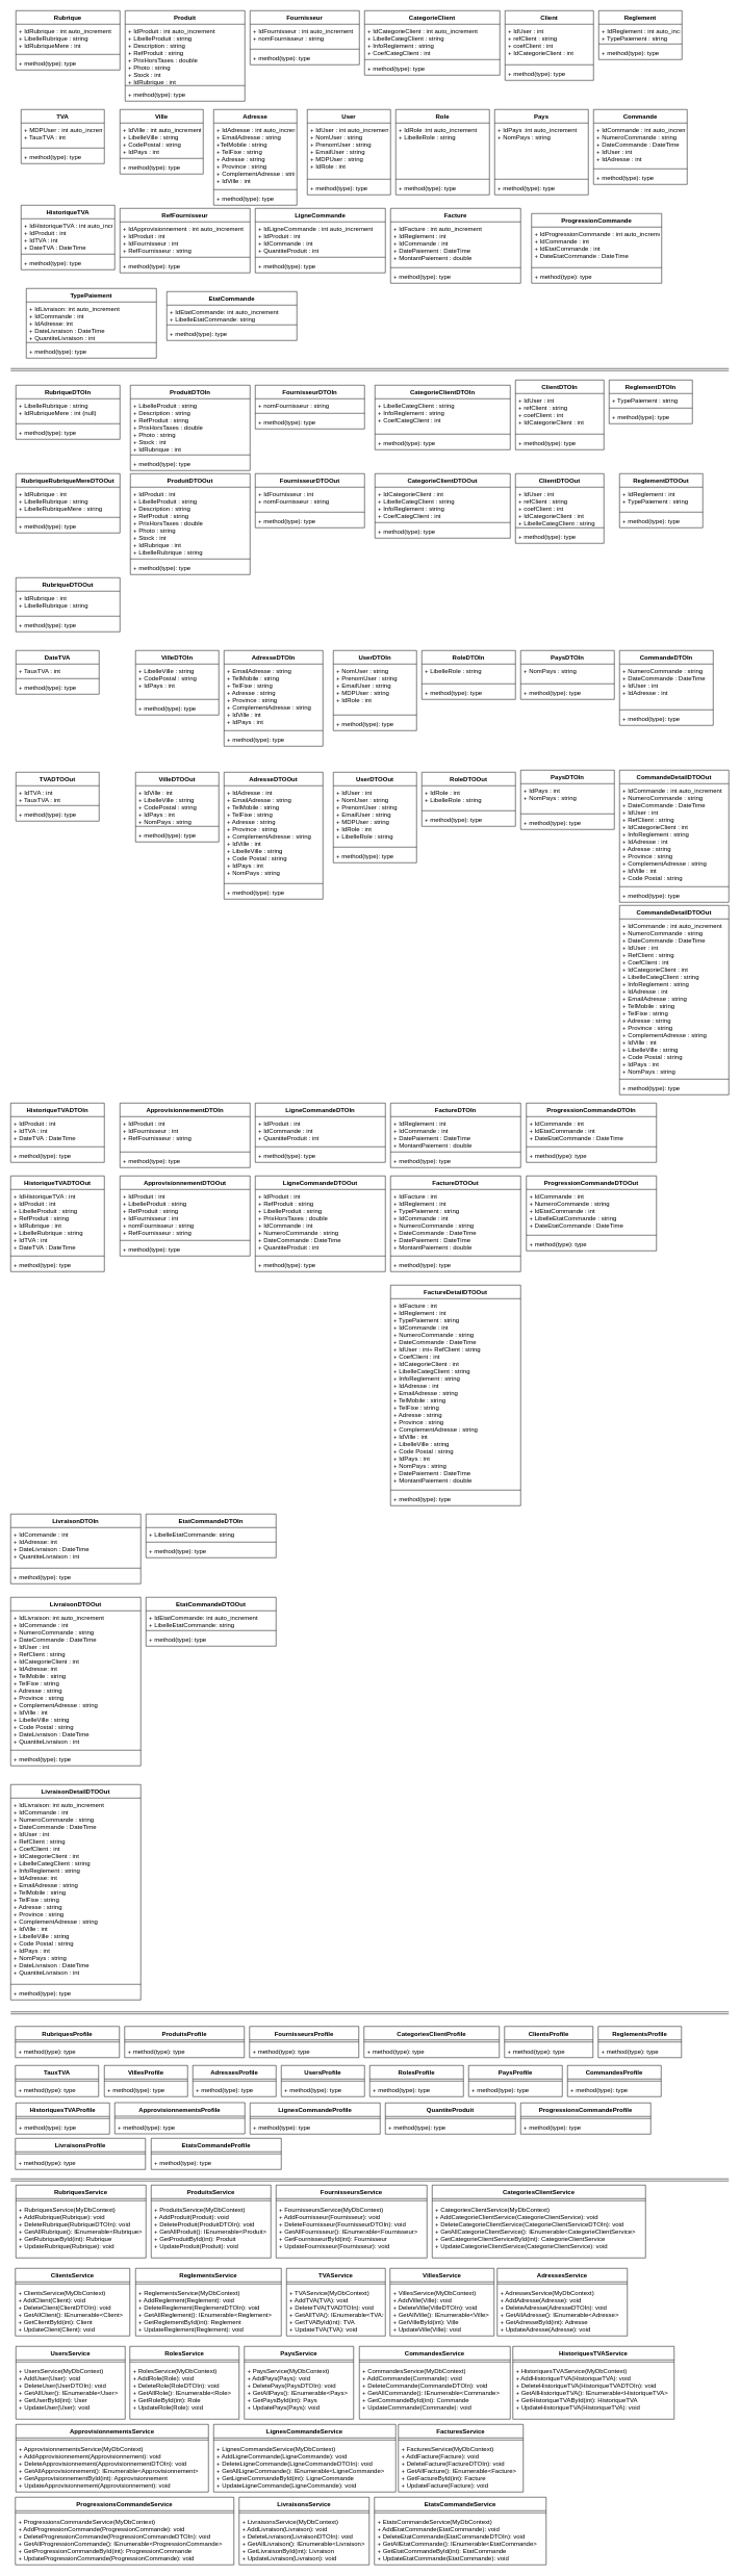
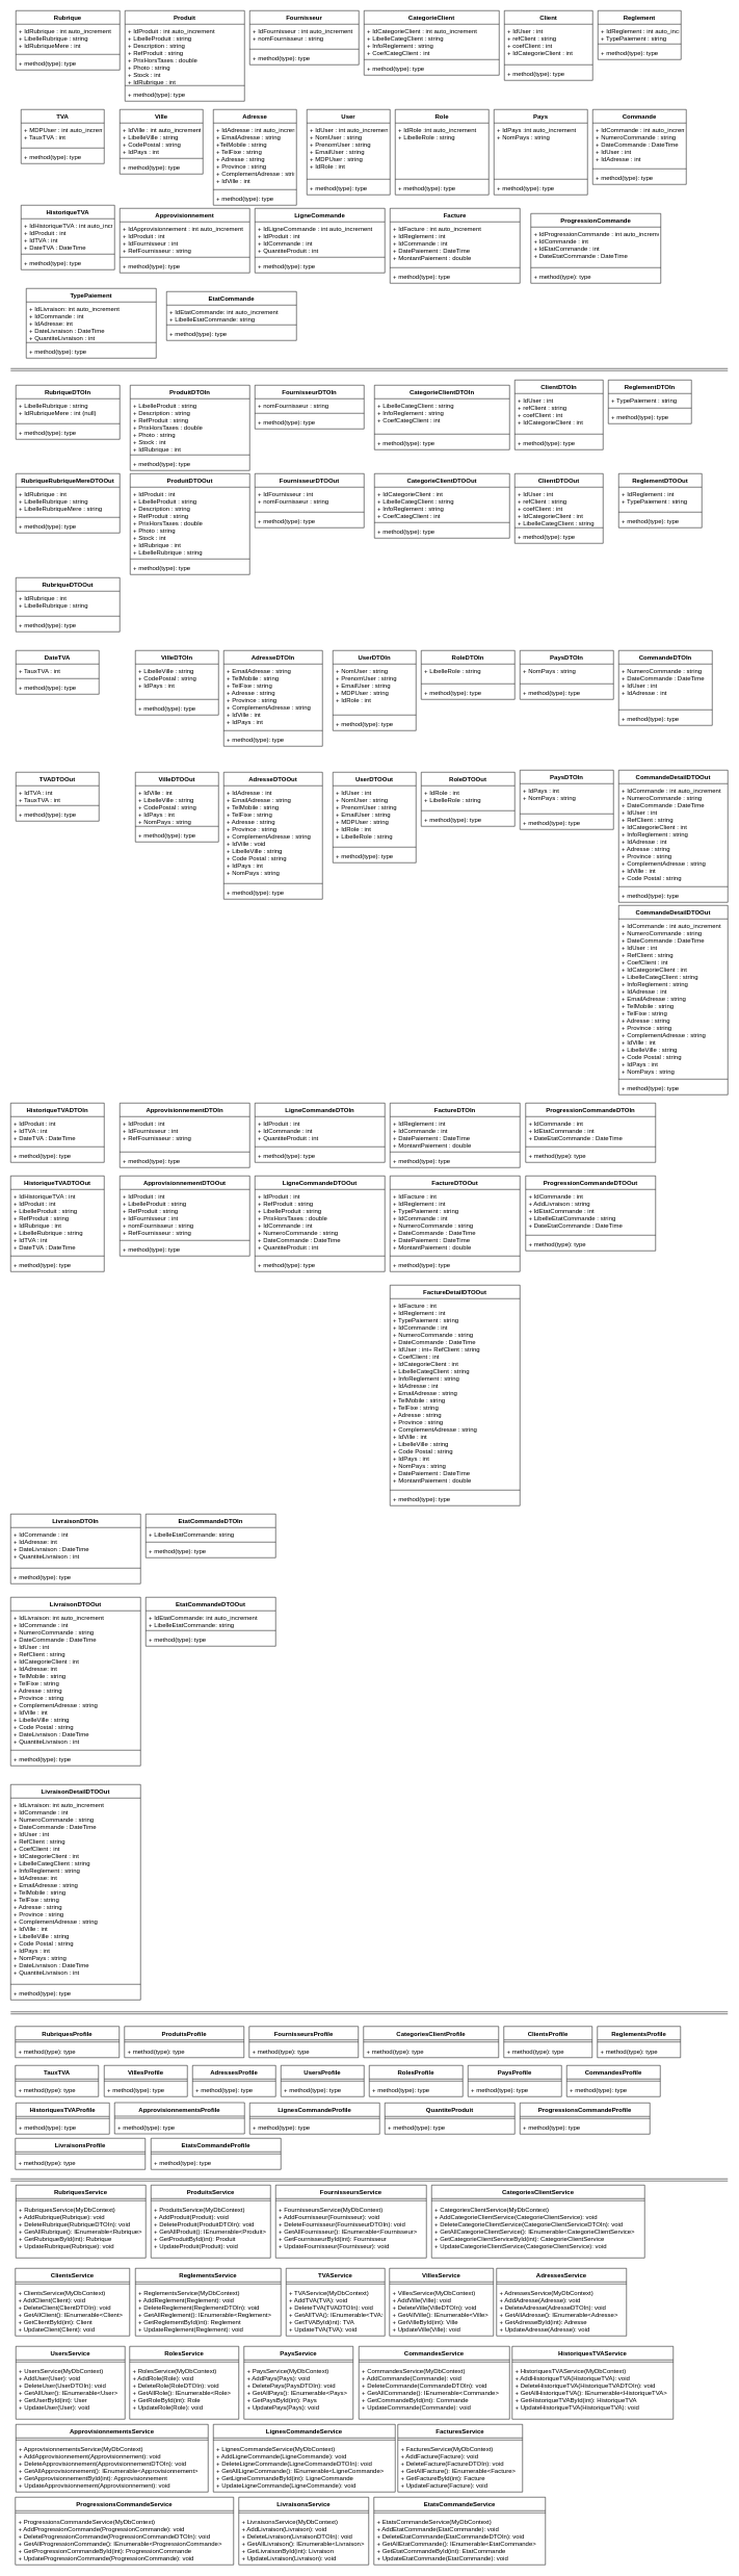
- <mxCell id="58" value="RefFournisseur" style="swimlane;fontStyle=1;align=center;verticalAlign=top;childLayout=stackLayout;horizontal=1;startSize=26;horizontalStack=0;resizeParent=1;resizeParentMax=0;resizeLast=0;collapsible=1;marginBottom=0;" parent="1" vertex="1"><mxGeometry x="230" y="400" width="250" height="124" as="geometry" /></mxCell>
+ <mxCell id="58" value="Approvisionnement" style="swimlane;fontStyle=1;align=center;verticalAlign=top;childLayout=stackLayout;horizontal=1;startSize=26;horizontalStack=0;resizeParent=1;resizeParentMax=0;resizeLast=0;collapsible=1;marginBottom=0;" parent="1" vertex="1"><mxGeometry x="230" y="400" width="250" height="124" as="geometry" /></mxCell>
- <mxCell id="156" value="+ IdAdresse : int&#10;+ EmailAdresse : string&#10;+ TelMobile : string&#10;+ TelFixe : string&#10;+ Adresse : string&#10;+ Province : string&#10;+ ComplementAdresse : string&#10;+ IdVille : int&#10;+ LibelleVille : string&#10;+ Code Postal : string&#10;+ IdPays : int&#10;+ NomPays : string" style="text;strokeColor=none;fillColor=none;align=left;verticalAlign=top;spacingLeft=4;spacingRight=4;overflow=hidden;rotatable=0;points=[[0,0.5],[1,0.5]];portConstraint=eastwest;" parent="155" vertex="1"><mxGeometry y="26" width="190" height="184" as="geometry" /></mxCell>
+ <mxCell id="156" value="+ IdAdresse : int&#10;+ EmailAdresse : string&#10;+ TelMobile : string&#10;+ TelFixe : string&#10;+ Adresse : string&#10;+ Province : string&#10;+ ComplementAdresse : string&#10;+ IdVille : void&#10;+ LibelleVille : string&#10;+ Code Postal : string&#10;+ IdPays : int&#10;+ NomPays : string" style="text;strokeColor=none;fillColor=none;align=left;verticalAlign=top;spacingLeft=4;spacingRight=4;overflow=hidden;rotatable=0;points=[[0,0.5],[1,0.5]];portConstraint=eastwest;" parent="155" vertex="1"><mxGeometry y="26" width="190" height="184" as="geometry" /></mxCell>
- <mxCell id="236" value="+ IdCommande : int&#10;+ NumeroCommande : string&#10;+ IdEtatCommande : int&#10;+ LibelleEtatCommande : string&#10;+ DateEtatCommande : DateTime&#10;" style="text;strokeColor=none;fillColor=none;align=left;verticalAlign=top;spacingLeft=4;spacingRight=4;overflow=hidden;rotatable=0;points=[[0,0.5],[1,0.5]];portConstraint=eastwest;" parent="235" vertex="1"><mxGeometry y="26" width="250" height="84" as="geometry" /></mxCell>
+ <mxCell id="236" value="+ IdCommande : int&#10;+ AddLivraison : string&#10;+ IdEtatCommande : int&#10;+ LibelleEtatCommande : string&#10;+ DateEtatCommande : DateTime&#10;" style="text;strokeColor=none;fillColor=none;align=left;verticalAlign=top;spacingLeft=4;spacingRight=4;overflow=hidden;rotatable=0;points=[[0,0.5],[1,0.5]];portConstraint=eastwest;" parent="235" vertex="1"><mxGeometry y="26" width="250" height="84" as="geometry" /></mxCell>
